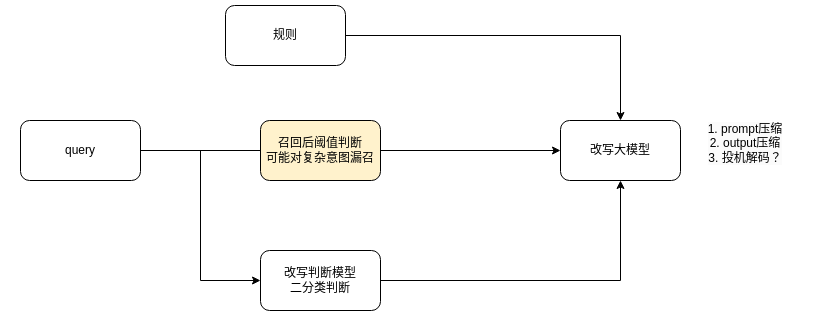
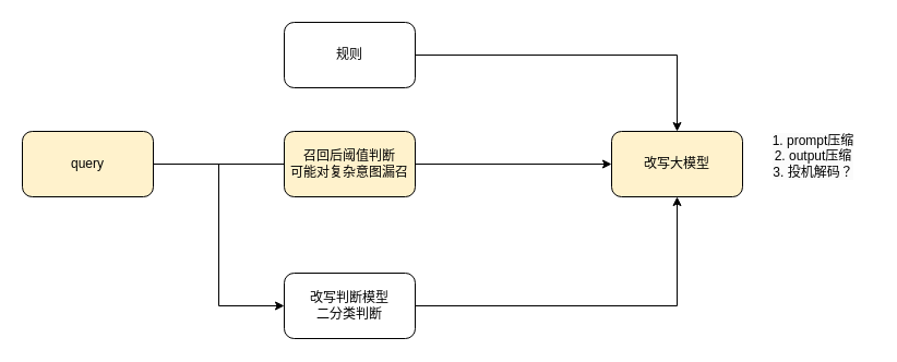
- <mxCell id="12" value="规则" style="rounded=1;whiteSpace=wrap;html=1;" vertex="1" parent="1"><mxGeometry x="225" y="5" width="120" height="60" as="geometry" /></mxCell>
+ <mxCell id="12" value="规则" style="rounded=1;whiteSpace=wrap;html=1;" vertex="1" parent="1"><mxGeometry x="260" y="20" width="120" height="60" as="geometry" /></mxCell>
- <mxCell id="4" value="query" style="rounded=1;whiteSpace=wrap;html=1;" vertex="1" parent="1"><mxGeometry x="20" y="120" width="120" height="60" as="geometry" /></mxCell>
+ <mxCell id="4" value="query" style="rounded=1;whiteSpace=wrap;html=1;fillColor=#fff2cc;" vertex="1" parent="1"><mxGeometry x="20" y="120" width="120" height="60" as="geometry" /></mxCell>
- <mxCell id="5" value="改写大模型" style="whiteSpace=wrap;html=1;rounded=1;" vertex="1" parent="1"><mxGeometry x="560" y="120" width="120" height="60" as="geometry" /></mxCell>
+ <mxCell id="5" value="改写大模型" style="whiteSpace=wrap;html=1;rounded=1;fillColor=#fff2cc;" vertex="1" parent="1"><mxGeometry x="560" y="120" width="120" height="60" as="geometry" /></mxCell>
